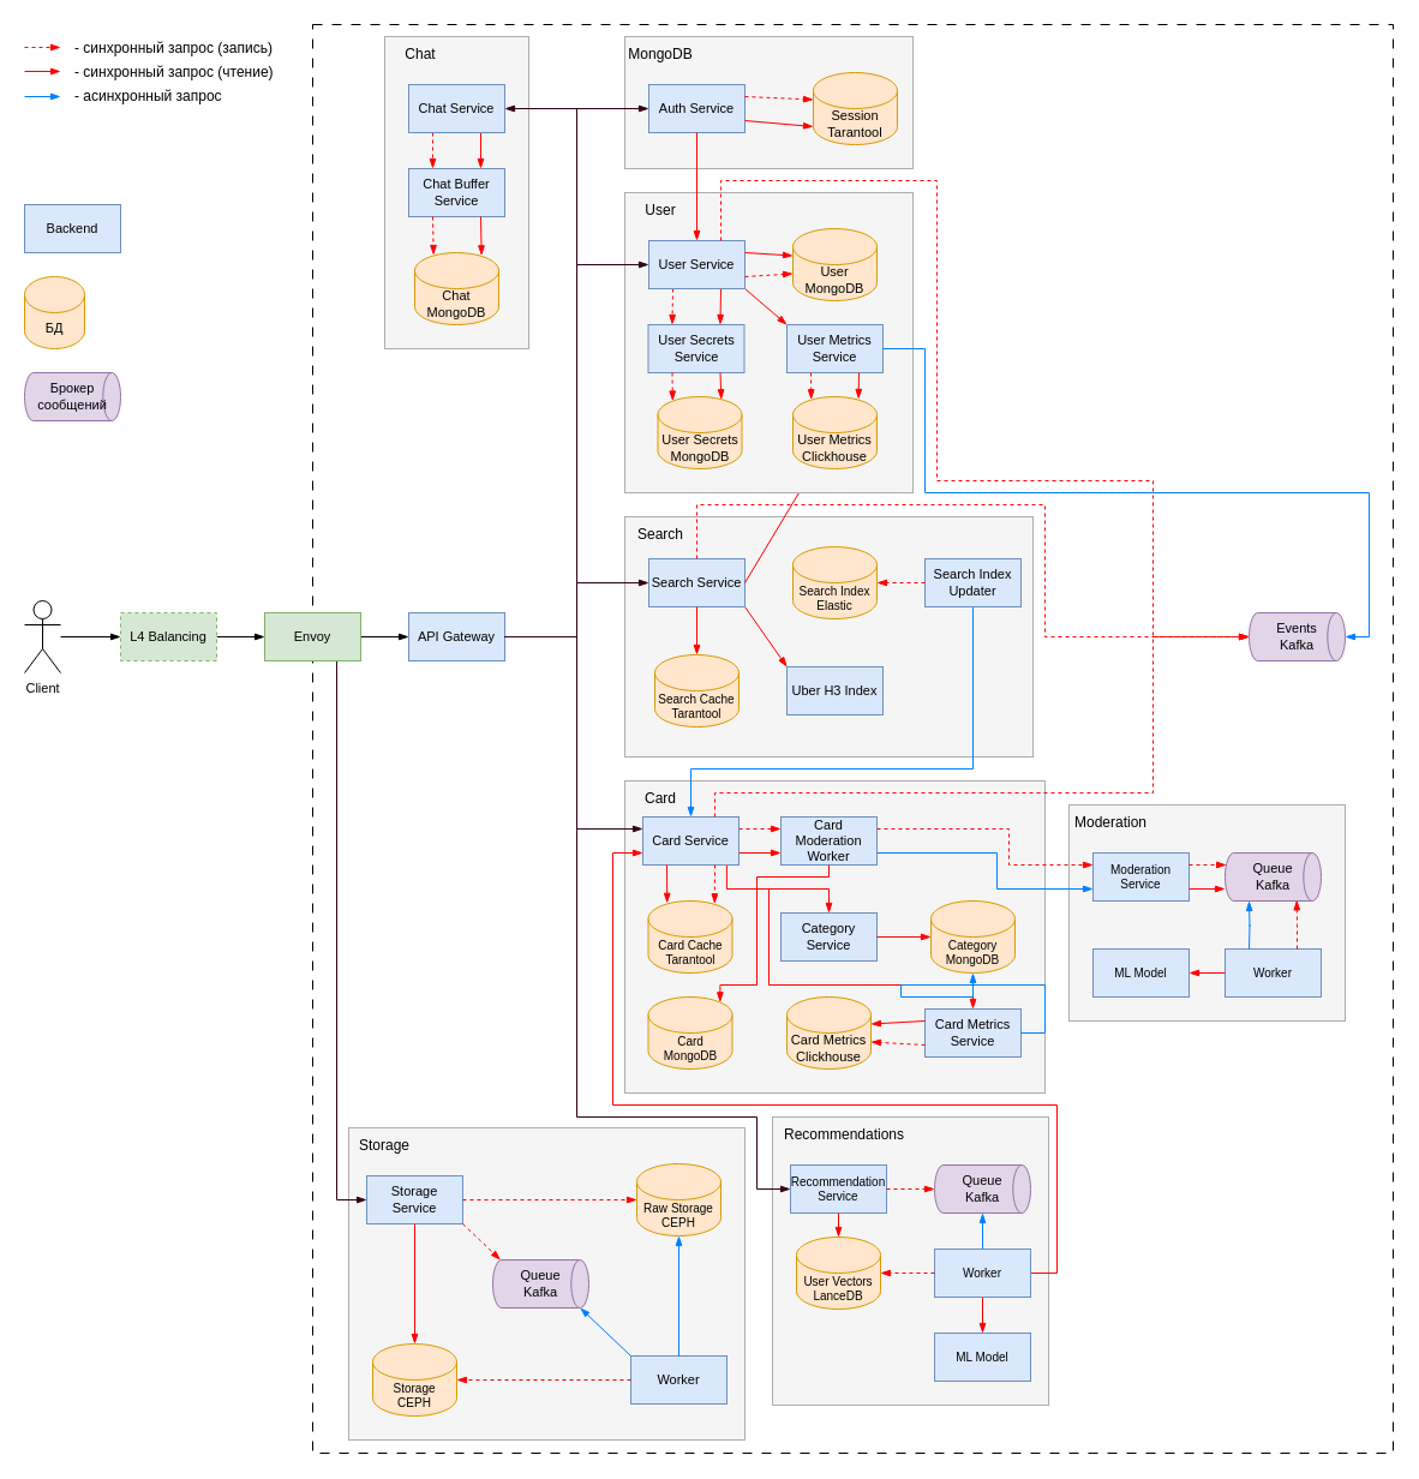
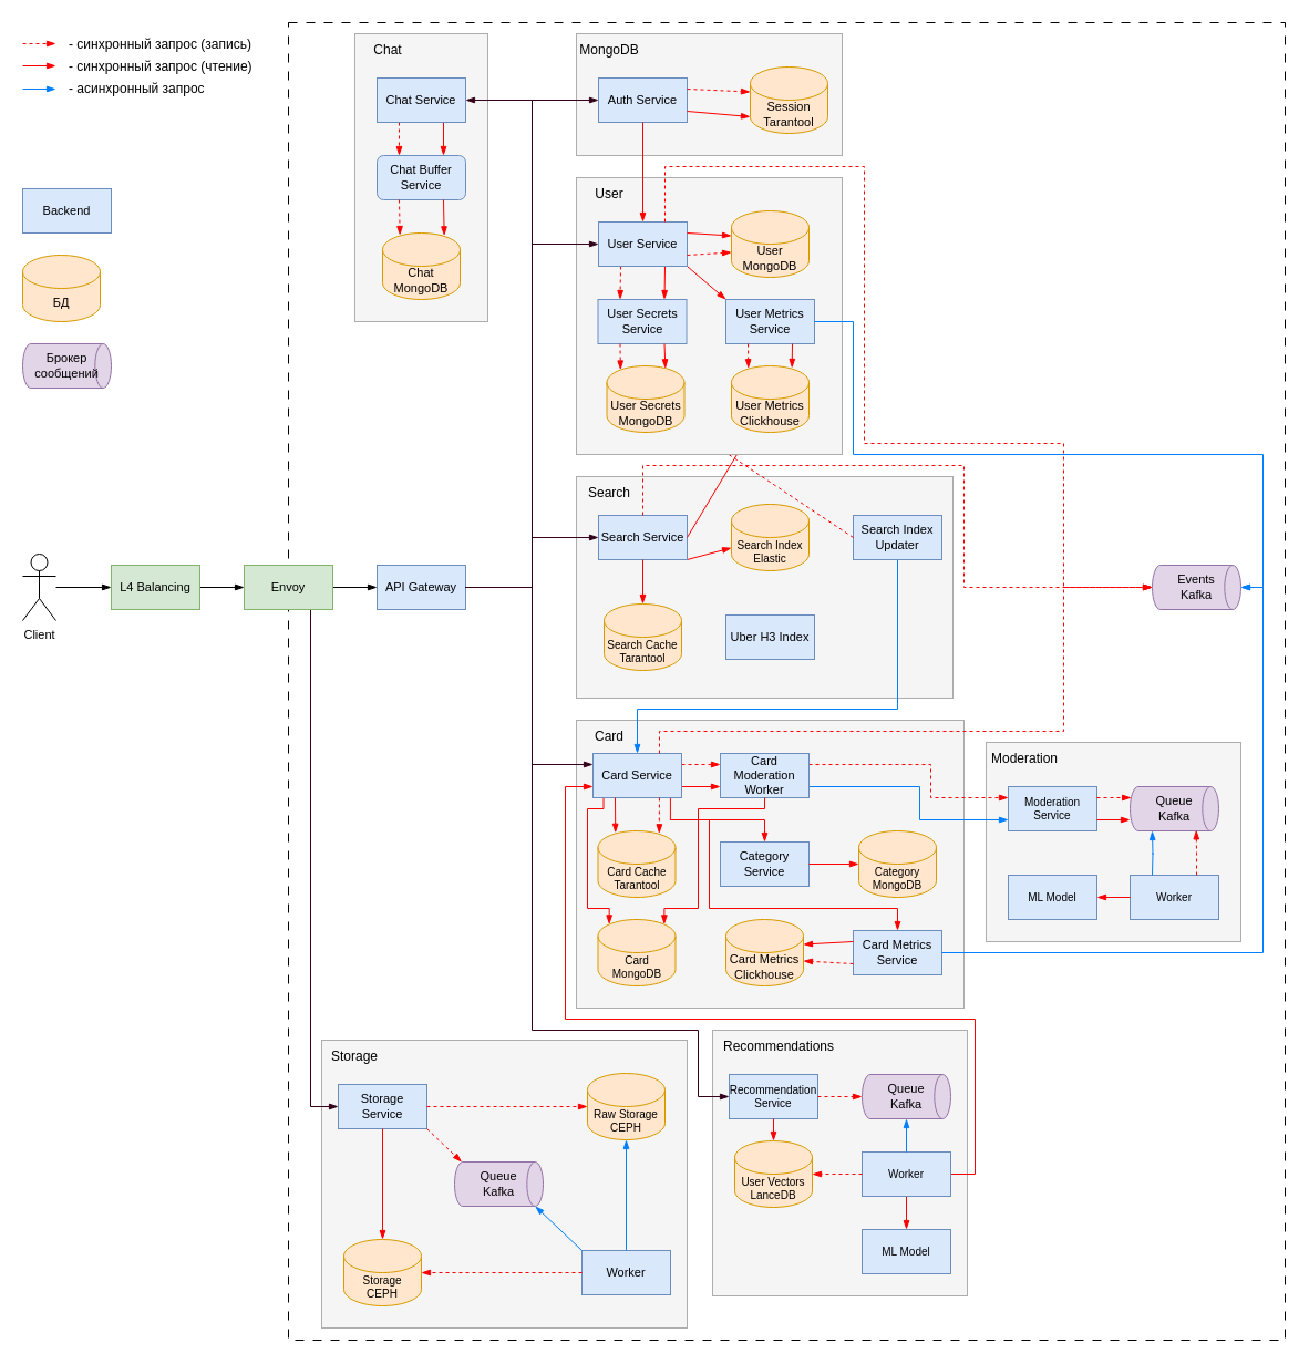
- <mxCell id="115" value="Chat Buffer Service" style="rounded=0;whiteSpace=wrap;html=1;fillColor=#dae8fc;strokeColor=#6c8ebf;fontSize=11;" parent="1" vertex="1"><mxGeometry x="340" y="140" width="80" height="40" as="geometry" /></mxCell>
+ <mxCell id="115" value="Chat Buffer Service" style="whiteSpace=wrap;html=1;fillColor=#dae8fc;strokeColor=#6c8ebf;fontSize=11;rounded=1;" parent="1" vertex="1"><mxGeometry x="340" y="140" width="80" height="40" as="geometry" /></mxCell>
- <mxCell id="10" value="БД" style="shape=cylinder3;whiteSpace=wrap;html=1;boundedLbl=1;backgroundOutline=1;size=15;fillColor=#ffe6cc;strokeColor=#d79b00;fontSize=11;" parent="1" vertex="1"><mxGeometry x="20" y="230" width="50" height="60" as="geometry" /></mxCell>
+ <mxCell id="10" value="БД" style="shape=cylinder3;whiteSpace=wrap;html=1;boundedLbl=1;backgroundOutline=1;size=15;fillColor=#ffe6cc;strokeColor=#d79b00;fontSize=11;" parent="1" vertex="1"><mxGeometry x="20" y="230" width="70" height="60" as="geometry" /></mxCell>
- <mxCell id="51" value="" style="endArrow=blockThin;html=1;rounded=0;strokeColor=#FF0000;endFill=1;dashed=1;entryX=1;entryY=0.5;entryDx=0;entryDy=0;exitX=0;exitY=0.5;exitDx=0;exitDy=0;entryPerimeter=0;flowAnimation=0;shadow=0;" parent="1" source="49" target="33" edge="1"><mxGeometry width="50" height="50" relative="1" as="geometry"><mxPoint x="730" y="299" as="sourcePoint" /><mxPoint x="730" y="330" as="targetPoint" /></mxGeometry></mxCell>
+ <mxCell id="51" value="" style="endArrow=blockThin;html=1;rounded=0;strokeColor=#FF0000;endFill=1;dashed=1;exitX=0;exitY=0.5;exitDx=0;exitDy=0;flowAnimation=0;shadow=0;" parent="1" source="49" target="98" edge="1"><mxGeometry width="50" height="50" relative="1" as="geometry"><mxPoint x="730" y="299" as="sourcePoint" /><mxPoint x="730" y="330" as="targetPoint" /></mxGeometry></mxCell>
- <mxCell id="34" style="rounded=0;orthogonalLoop=1;jettySize=auto;html=1;exitX=1;exitY=1;exitDx=0;exitDy=0;entryX=0;entryY=0;entryDx=0;entryDy=0;endArrow=blockThin;endFill=1;strokeColor=#FF0000;" parent="1" source="35" target="58" edge="1"><mxGeometry relative="1" as="geometry" /></mxCell>
+ <mxCell id="34" style="rounded=0;orthogonalLoop=1;jettySize=auto;html=1;exitX=1;exitY=1;exitDx=0;exitDy=0;endArrow=blockThin;endFill=1;strokeColor=#FF0000;" parent="1" source="35" target="33" edge="1"><mxGeometry relative="1" as="geometry" /></mxCell>
- <mxCell id="4" value="L4 Balancing" style="rounded=0;whiteSpace=wrap;html=1;fillColor=#d5e8d4;strokeColor=#82b366;fontSize=11;dashed=1;" parent="1" vertex="1"><mxGeometry x="100" y="510" width="80" height="40" as="geometry" /></mxCell>
+ <mxCell id="4" value="L4 Balancing" style="rounded=0;whiteSpace=wrap;html=1;fillColor=#d5e8d4;strokeColor=#82b366;fontSize=11;" parent="1" vertex="1"><mxGeometry x="100" y="510" width="80" height="40" as="geometry" /></mxCell>
+ <mxCell id="123" style="edgeStyle=orthogonalEdgeStyle;rounded=0;orthogonalLoop=1;jettySize=auto;html=1;exitX=0.119;exitY=1.012;exitDx=0;exitDy=0;exitPerimeter=0;entryX=0.145;entryY=0;entryDx=0;entryDy=4.35;entryPerimeter=0;strokeColor=#FF0000;endArrow=blockThin;endFill=1;" parent="1" source="57" target="59" edge="1"><mxGeometry relative="1" as="geometry"><Array as="points"><mxPoint x="544" y="730" /><mxPoint x="530" y="730" /><mxPoint x="530" y="820" /><mxPoint x="550" y="820" /></Array></mxGeometry></mxCell>
- <mxCell id="125" style="edgeStyle=orthogonalEdgeStyle;rounded=0;orthogonalLoop=1;jettySize=auto;html=1;exitX=1;exitY=0.5;exitDx=0;exitDy=0;endArrow=blockThin;endFill=1;strokeColor=#007FFF;" parent="1" source="75" target="120" edge="1"><mxGeometry relative="1" as="geometry" /></mxCell>
+ <mxCell id="125" style="edgeStyle=orthogonalEdgeStyle;rounded=0;orthogonalLoop=1;jettySize=auto;html=1;exitX=1;exitY=0.5;exitDx=0;exitDy=0;entryX=1;entryY=0.5;entryDx=0;entryDy=0;entryPerimeter=0;endArrow=blockThin;endFill=1;strokeColor=#007FFF;" parent="1" source="75" target="32" edge="1"><mxGeometry relative="1" as="geometry" /></mxCell>
